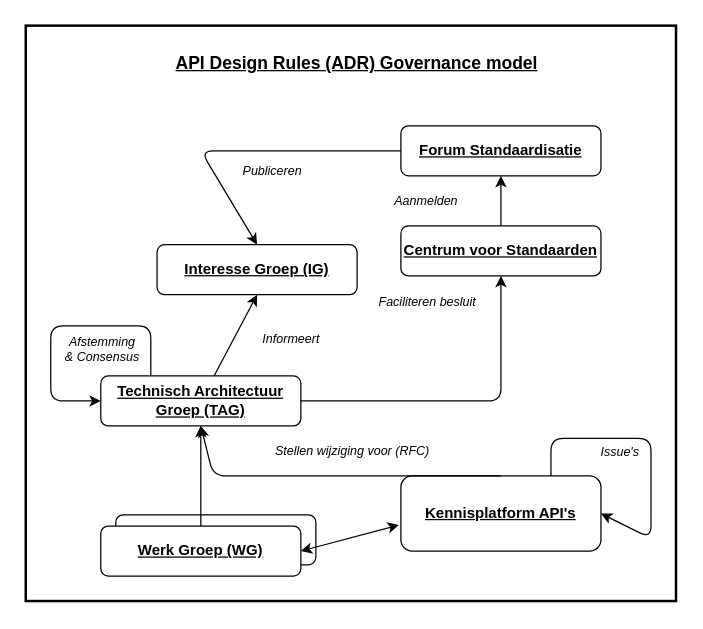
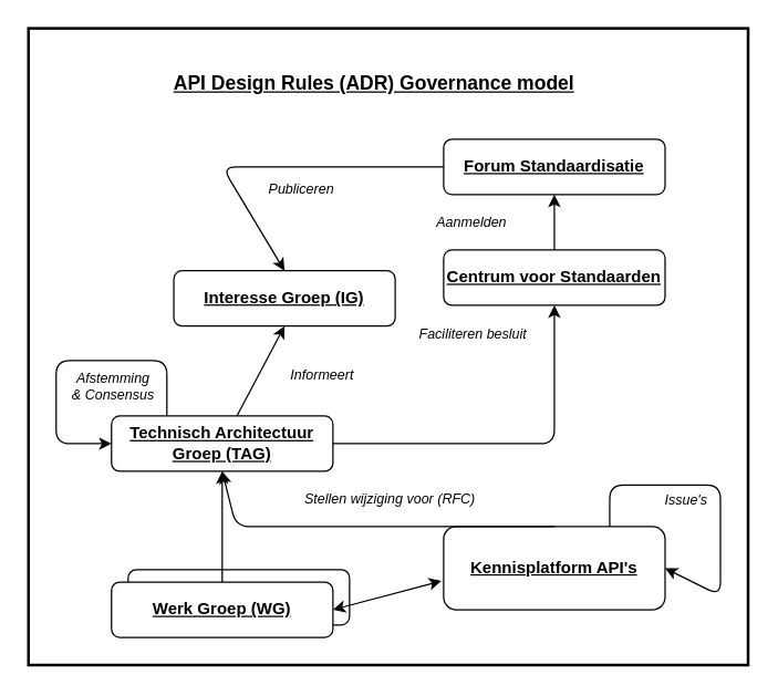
- <mxCell id="3" value="API Design Rules (ADR) Governance model" style="text;html=1;strokeColor=none;fillColor=none;align=center;verticalAlign=middle;whiteSpace=wrap;rounded=0;fontSize=14;fontStyle=5" parent="1" vertex="1"><mxGeometry x="60" y="40.14" width="450" height="20" as="geometry" /></mxCell>
+ <mxCell id="3" value="API Design Rules (ADR) Governance model" style="text;html=1;strokeColor=none;fillColor=none;align=center;verticalAlign=middle;whiteSpace=wrap;rounded=0;fontSize=14;fontStyle=5" parent="1" vertex="1"><mxGeometry x="45" y="50.14" width="450" height="20" as="geometry" /></mxCell>
